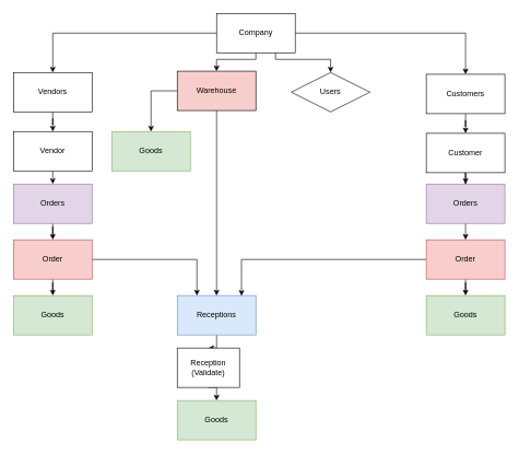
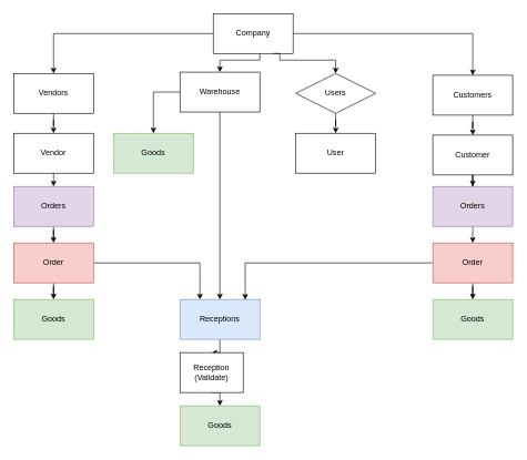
- <mxCell id="5" value="Company" style="rounded=0;whiteSpace=wrap;html=1;" parent="1" vertex="1"><mxGeometry x="330" y="20" width="120" height="60" as="geometry" /></mxCell>
+ <mxCell id="5" value="Company" style="rounded=0;whiteSpace=wrap;html=1;" parent="1" vertex="1"><mxGeometry x="320" y="20" width="120" height="60" as="geometry" /></mxCell>
- <mxCell id="12" value="Warehouse" style="rounded=0;whiteSpace=wrap;html=1;fillColor=#f8cecc;" parent="1" vertex="1"><mxGeometry x="270" y="108" width="120" height="60" as="geometry" /></mxCell>
+ <mxCell id="12" value="Warehouse" style="rounded=0;whiteSpace=wrap;html=1;" parent="1" vertex="1"><mxGeometry x="270" y="108" width="120" height="60" as="geometry" /></mxCell>
+ <mxCell id="24" value="" style="edgeStyle=orthogonalEdgeStyle;rounded=0;orthogonalLoop=1;jettySize=auto;html=1;" parent="1" source="25" target="30" edge="1"><mxGeometry relative="1" as="geometry" /></mxCell>
+ <mxCell id="30" value="User" style="rounded=0;whiteSpace=wrap;html=1;" parent="1" vertex="1"><mxGeometry x="444" y="200" width="120" height="60" as="geometry" /></mxCell>
